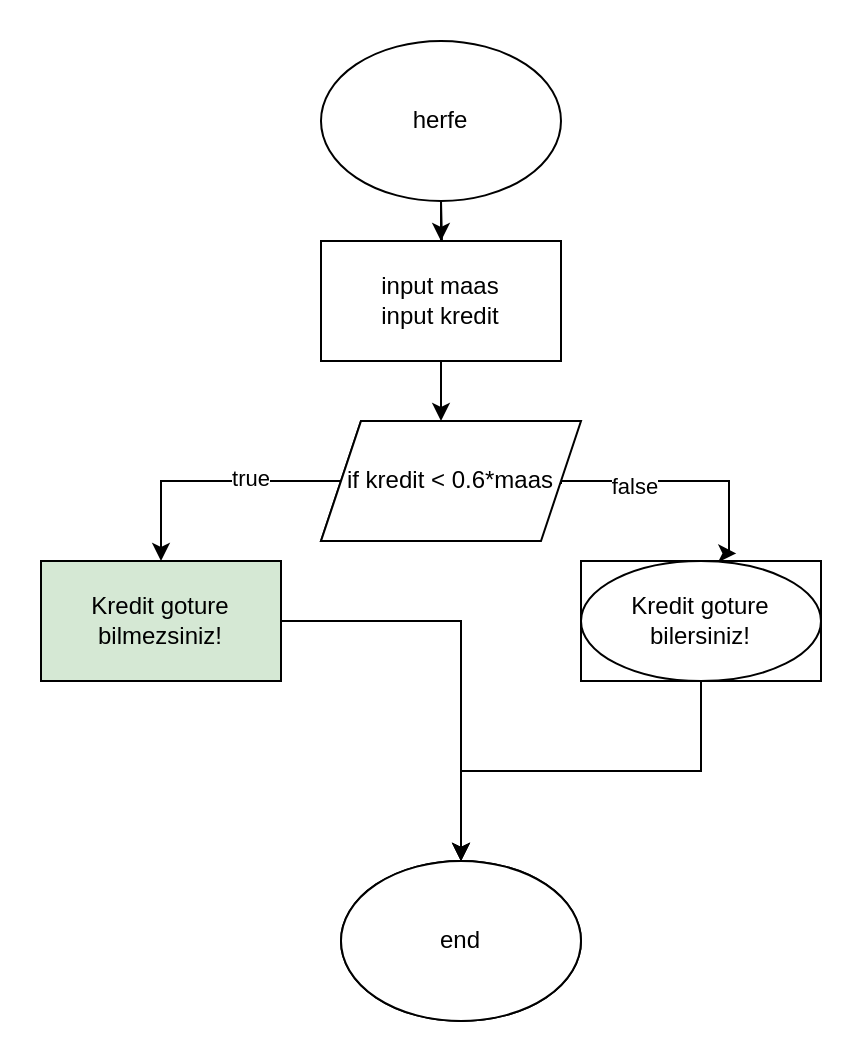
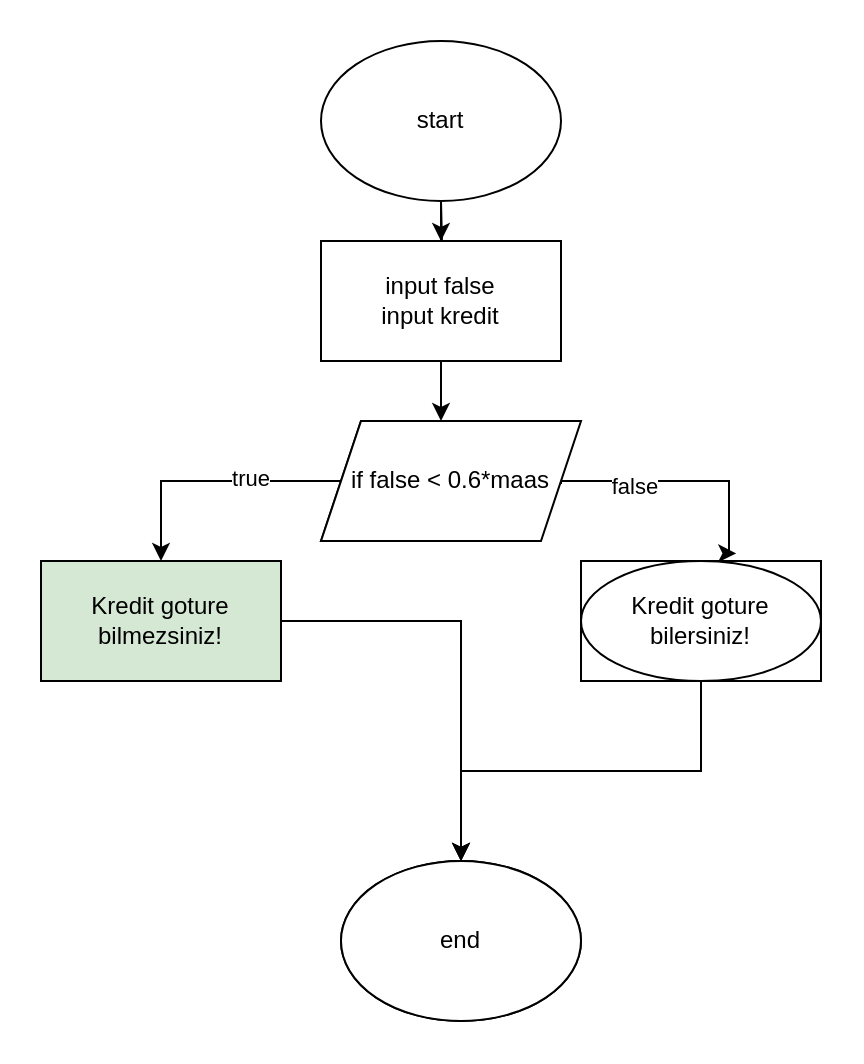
- <mxCell id="3" value="herfe" style="ellipse;whiteSpace=wrap;html=1;" vertex="1" parent="1"><mxGeometry x="160" y="20" width="120" height="80" as="geometry" /></mxCell>
+ <mxCell id="3" value="start" style="ellipse;whiteSpace=wrap;html=1;" vertex="1" parent="1"><mxGeometry x="160" y="20" width="120" height="80" as="geometry" /></mxCell>
- <mxCell id="18" value="input maas&lt;div&gt;input kredit&lt;/div&gt;" style="rounded=0;whiteSpace=wrap;html=1;" vertex="1" parent="1"><mxGeometry x="160" y="120" width="120" height="60" as="geometry" /></mxCell>
+ <mxCell id="18" value="input false&lt;div&gt;input kredit&lt;/div&gt;" style="rounded=0;whiteSpace=wrap;html=1;" vertex="1" parent="1"><mxGeometry x="160" y="120" width="120" height="60" as="geometry" /></mxCell>
- <mxCell id="17" value="if kredit &amp;lt; 0.6*maas" style="shape=parallelogram;perimeter=parallelogramPerimeter;whiteSpace=wrap;html=1;fixedSize=1;" vertex="1" parent="1"><mxGeometry x="160" y="210" width="130" height="60" as="geometry" /></mxCell>
+ <mxCell id="17" value="if false &amp;lt; 0.6*maas" style="shape=parallelogram;perimeter=parallelogramPerimeter;whiteSpace=wrap;html=1;fixedSize=1;" vertex="1" parent="1"><mxGeometry x="160" y="210" width="130" height="60" as="geometry" /></mxCell>
